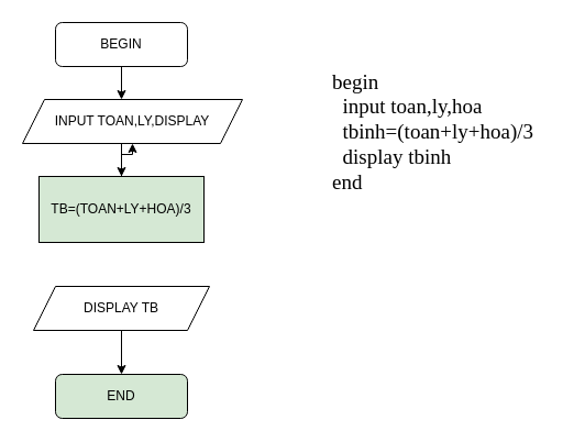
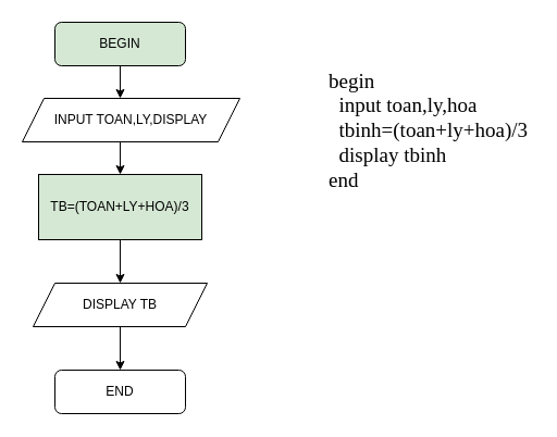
- <mxCell id="2" value="BEGIN" style="rounded=1;whiteSpace=wrap;html=1;" parent="1" vertex="1"><mxGeometry x="50" y="20" width="120" height="40" as="geometry" /></mxCell>
+ <mxCell id="2" value="BEGIN" style="rounded=1;whiteSpace=wrap;html=1;fillColor=#d5e8d4;" parent="1" vertex="1"><mxGeometry x="50" y="20" width="120" height="40" as="geometry" /></mxCell>
- <mxCell id="5" value="" style="edgeStyle=orthogonalEdgeStyle;rounded=0;orthogonalLoop=1;jettySize=auto;html=1;" parent="1" source="6" target="4" edge="1"><mxGeometry relative="1" as="geometry" /></mxCell>
+ <mxCell id="5" value="" style="edgeStyle=orthogonalEdgeStyle;rounded=0;orthogonalLoop=1;jettySize=auto;html=1;" parent="1" source="6" target="8" edge="1"><mxGeometry relative="1" as="geometry" /></mxCell>
- <mxCell id="10" value="END" style="rounded=1;whiteSpace=wrap;html=1;fillColor=#d5e8d4;" parent="1" vertex="1"><mxGeometry x="50" y="340" width="120" height="40" as="geometry" /></mxCell>
+ <mxCell id="10" value="END" style="rounded=1;whiteSpace=wrap;html=1;" parent="1" vertex="1"><mxGeometry x="50" y="340" width="120" height="40" as="geometry" /></mxCell>
